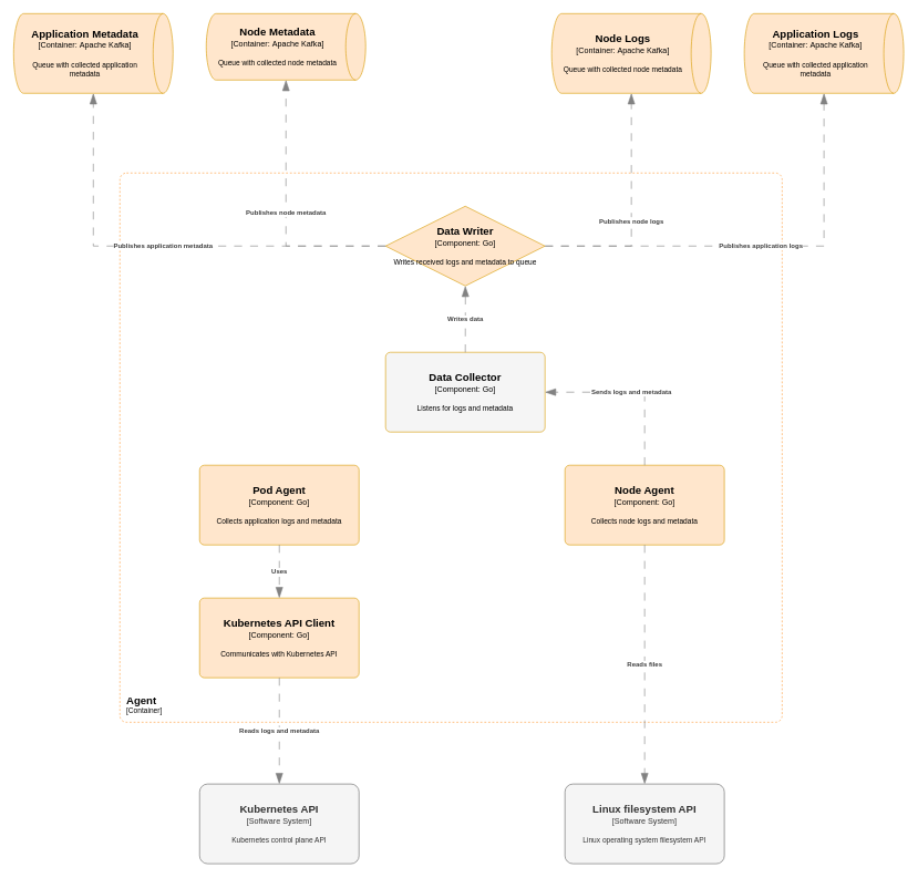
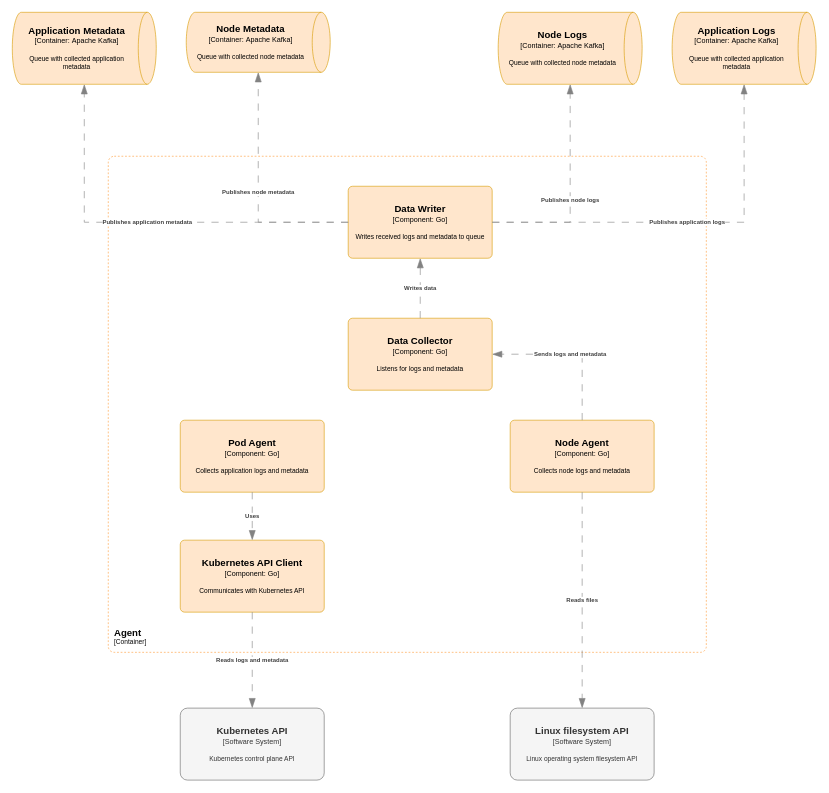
- <mxCell id="13" value="&lt;font style=&quot;font-size: 16px&quot;&gt;&lt;b&gt;Data Writer&lt;/b&gt;&lt;/font&gt;&lt;div&gt;[Component: Go]&lt;/div&gt;&lt;br&gt;&lt;div&gt;&lt;font style=&quot;font-size: 11px&quot;&gt;Writes received logs and metadata to queue&lt;/font&gt;&lt;/div&gt;" style="rhombus;whiteSpace=wrap;html=1;labelBackgroundColor=none;fillColor=#ffe6cc;align=center;arcSize=6;strokeColor=#d79b00;metaEdit=1;resizable=0;points=[[0.25,0,0],[0.5,0,0],[0.75,0,0],[1,0.25,0],[1,0.5,0],[1,0.75,0],[0.75,1,0],[0.5,1,0],[0.25,1,0],[0,0.75,0],[0,0.5,0],[0,0.25,0]];" parent="1" vertex="1"><mxGeometry x="580" y="310" width="240" height="120" as="geometry" /></mxCell>
+ <mxCell id="13" value="&lt;font style=&quot;font-size: 16px&quot;&gt;&lt;b&gt;Data Writer&lt;/b&gt;&lt;/font&gt;&lt;div&gt;[Component: Go]&lt;/div&gt;&lt;br&gt;&lt;div&gt;&lt;font style=&quot;font-size: 11px&quot;&gt;Writes received logs and metadata to queue&lt;/font&gt;&lt;/div&gt;" style="rounded=1;whiteSpace=wrap;html=1;labelBackgroundColor=none;fillColor=#ffe6cc;align=center;arcSize=6;strokeColor=#d79b00;metaEdit=1;resizable=0;points=[[0.25,0,0],[0.5,0,0],[0.75,0,0],[1,0.25,0],[1,0.5,0],[1,0.75,0],[0.75,1,0],[0.5,1,0],[0.25,1,0],[0,0.75,0],[0,0.5,0],[0,0.25,0]];" parent="1" vertex="1"><mxGeometry x="580" y="310" width="240" height="120" as="geometry" /></mxCell>
- <mxCell id="3" value="&lt;font style=&quot;font-size: 16px&quot;&gt;&lt;b&gt;Data Collector&lt;/b&gt;&lt;/font&gt;&lt;div&gt;[Component: Go]&lt;/div&gt;&lt;br&gt;&lt;div&gt;&lt;font style=&quot;font-size: 11px&quot;&gt;Listens for logs and metadata&lt;/font&gt;&lt;/div&gt;" style="rounded=1;whiteSpace=wrap;html=1;labelBackgroundColor=none;fillColor=#f5f5f5;align=center;arcSize=6;strokeColor=#d79b00;metaEdit=1;resizable=0;points=[[0.25,0,0],[0.5,0,0],[0.75,0,0],[1,0.25,0],[1,0.5,0],[1,0.75,0],[0.75,1,0],[0.5,1,0],[0.25,1,0],[0,0.75,0],[0,0.5,0],[0,0.25,0]];" parent="1" vertex="1"><mxGeometry x="580" y="530" width="240" height="120" as="geometry" /></mxCell>
+ <mxCell id="3" value="&lt;font style=&quot;font-size: 16px&quot;&gt;&lt;b&gt;Data Collector&lt;/b&gt;&lt;/font&gt;&lt;div&gt;[Component: Go]&lt;/div&gt;&lt;br&gt;&lt;div&gt;&lt;font style=&quot;font-size: 11px&quot;&gt;Listens for logs and metadata&lt;/font&gt;&lt;/div&gt;" style="rounded=1;whiteSpace=wrap;html=1;labelBackgroundColor=none;fillColor=#ffe6cc;align=center;arcSize=6;strokeColor=#d79b00;metaEdit=1;resizable=0;points=[[0.25,0,0],[0.5,0,0],[0.75,0,0],[1,0.25,0],[1,0.5,0],[1,0.75,0],[0.75,1,0],[0.5,1,0],[0.25,1,0],[0,0.75,0],[0,0.5,0],[0,0.25,0]];" parent="1" vertex="1"><mxGeometry x="580" y="530" width="240" height="120" as="geometry" /></mxCell>
